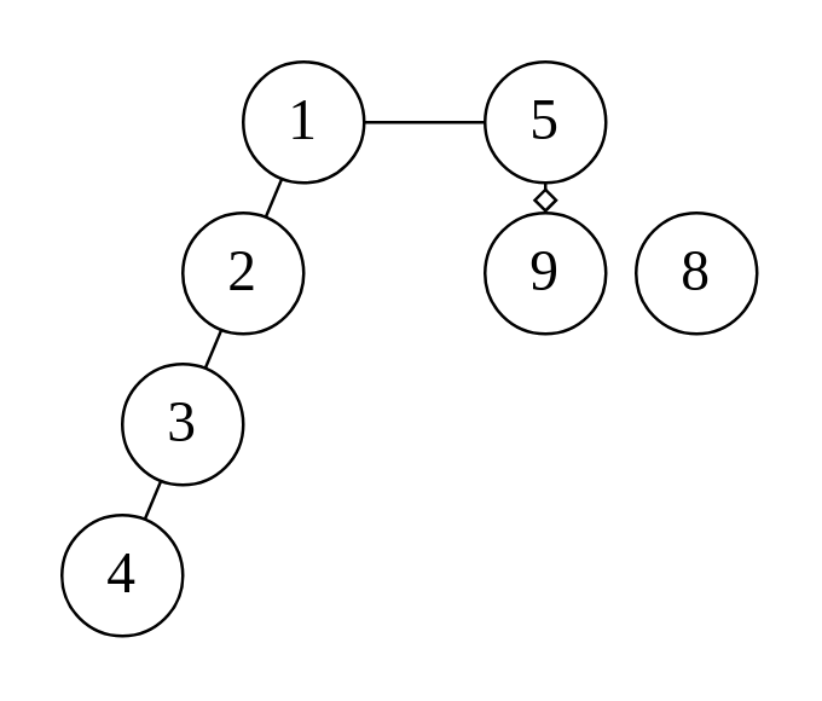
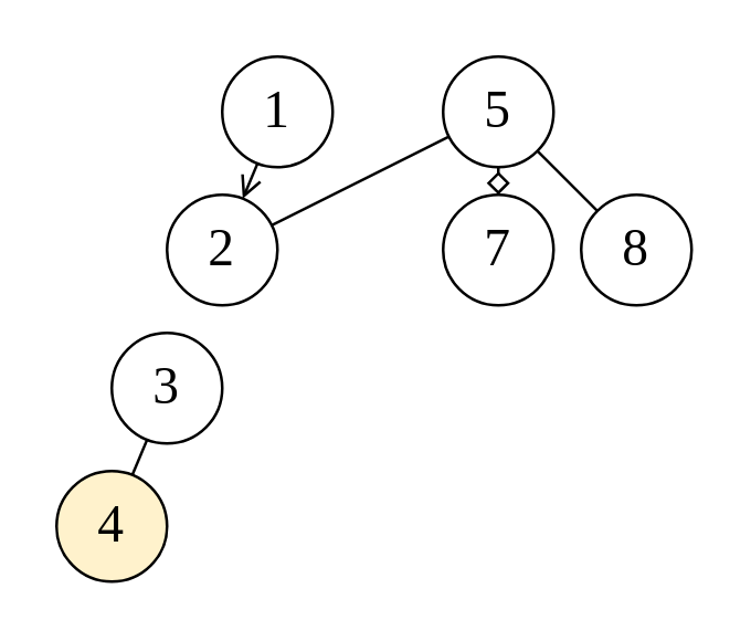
- <mxCell id="10" style="edgeStyle=none;html=1;endArrow=none;endFill=0;" edge="1" parent="1" source="11" target="3"><mxGeometry relative="1" as="geometry" /></mxCell>
+ <mxCell id="10" style="edgeStyle=none;html=1;endArrow=none;endFill=0;" edge="1" parent="1" source="11" target="13"><mxGeometry relative="1" as="geometry" /></mxCell>
- <mxCell id="2" style="edgeStyle=none;html=1;endArrow=none;endFill=0;" edge="1" parent="1" source="3" target="5"><mxGeometry relative="1" as="geometry" /></mxCell>
+ <mxCell id="2" style="edgeStyle=none;html=1;endArrow=open;endFill=0;" edge="1" parent="1" source="3" target="5"><mxGeometry relative="1" as="geometry" /></mxCell>
- <mxCell id="12" value="9" style="ellipse;whiteSpace=wrap;html=1;fontFamily=Times New Roman;fontSize=19;" vertex="1" parent="1"><mxGeometry x="160" y="70" width="40" height="40" as="geometry" /></mxCell>
+ <mxCell id="12" value="7" style="ellipse;whiteSpace=wrap;html=1;fontFamily=Times New Roman;fontSize=19;" vertex="1" parent="1"><mxGeometry x="160" y="70" width="40" height="40" as="geometry" /></mxCell>
- <mxCell id="4" style="edgeStyle=none;html=1;endArrow=none;endFill=0;" edge="1" parent="1" source="5" target="7"><mxGeometry relative="1" as="geometry" /></mxCell>
+ <mxCell id="4" style="edgeStyle=none;html=1;endArrow=none;endFill=0;" edge="1" parent="1" source="5" target="11"><mxGeometry relative="1" as="geometry" /></mxCell>
- <mxCell id="8" value="4" style="ellipse;whiteSpace=wrap;html=1;fontFamily=Times New Roman;fontSize=19;" vertex="1" parent="1"><mxGeometry x="20" y="170" width="40" height="40" as="geometry" /></mxCell>
+ <mxCell id="8" value="4" style="ellipse;whiteSpace=wrap;html=1;fontFamily=Times New Roman;fontSize=19;fillColor=#fff2cc;" vertex="1" parent="1"><mxGeometry x="20" y="170" width="40" height="40" as="geometry" /></mxCell>
